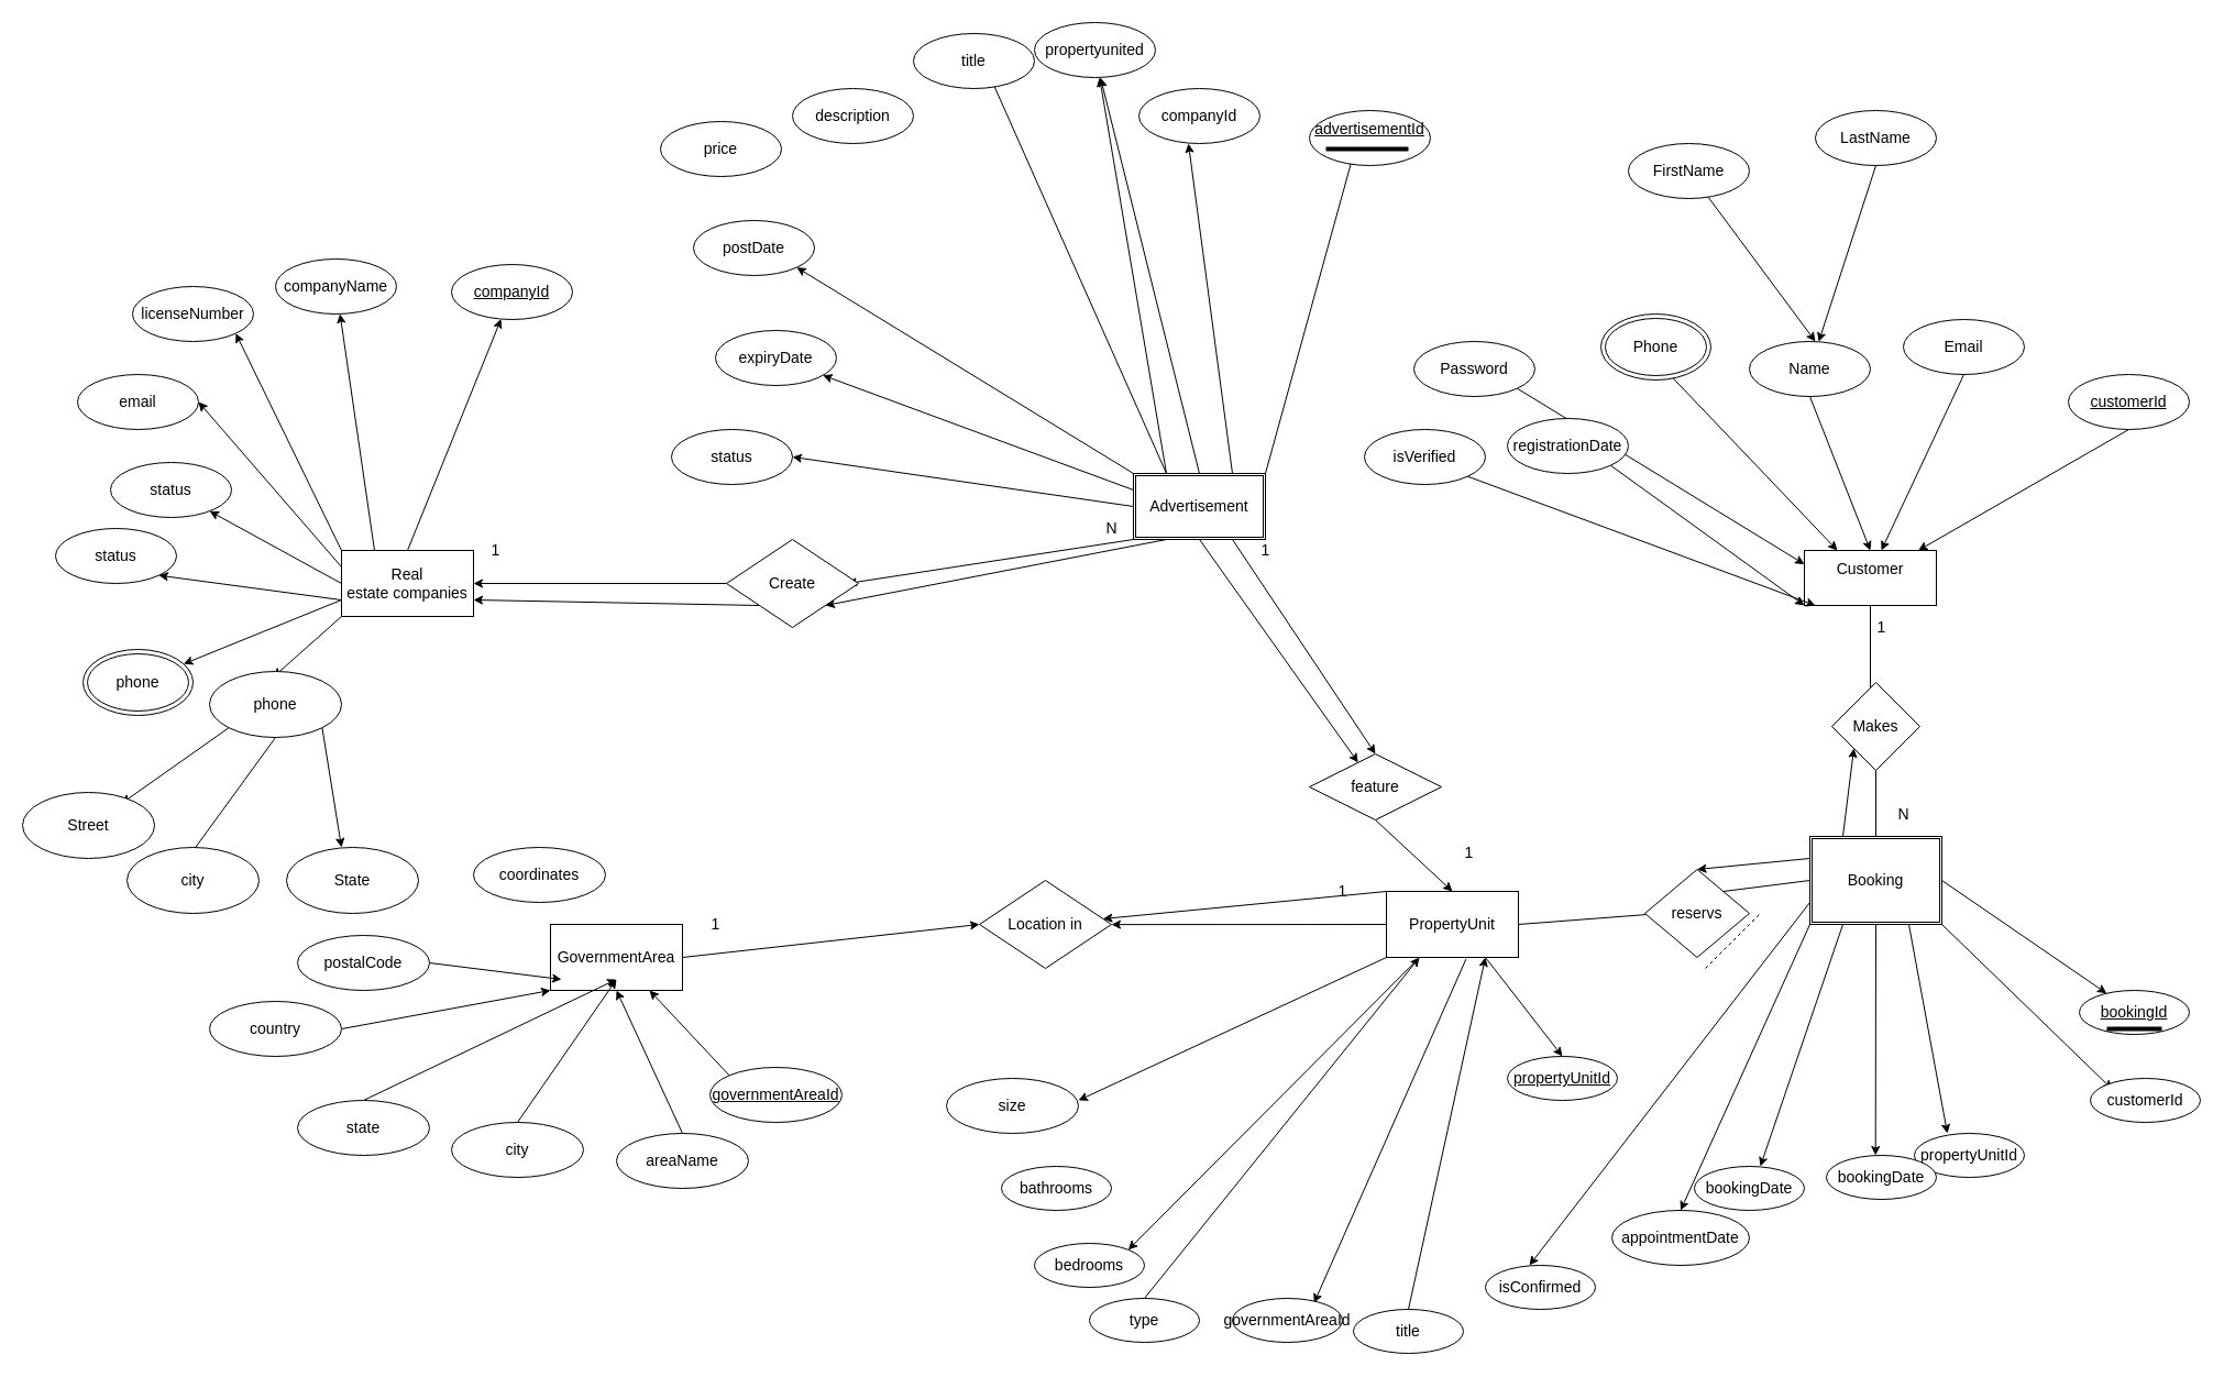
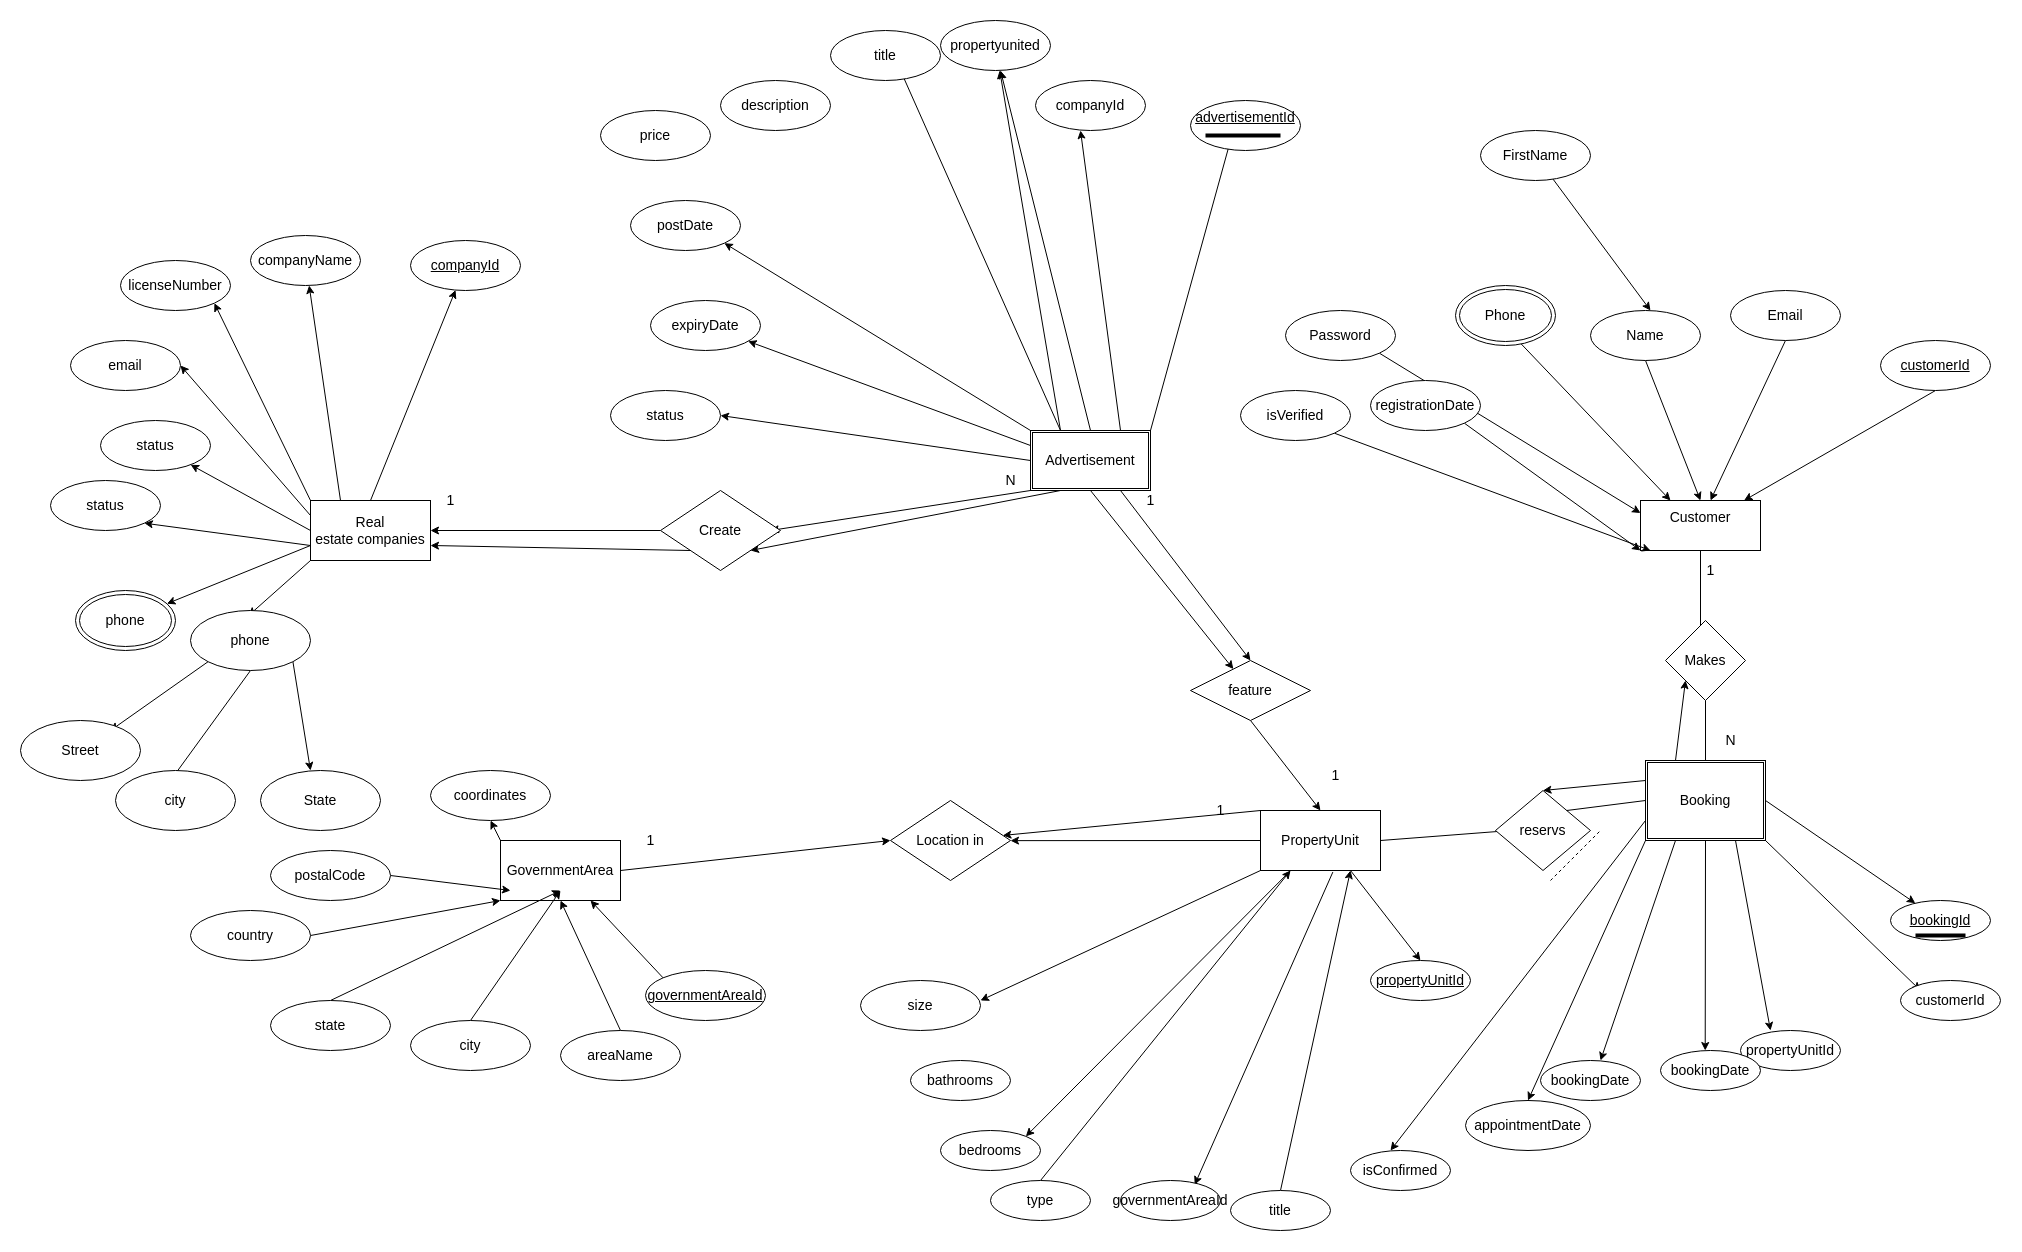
- <mxCell id="25" value="LastName" style="ellipse;whiteSpace=wrap;html=1;fontSize=14;" vertex="1" parent="1"><mxGeometry x="1650" y="100" width="110" height="50" as="geometry" /></mxCell>
- <mxCell id="24" style="edgeStyle=none;html=1;exitX=0.5;exitY=1;exitDx=0;exitDy=0;fontSize=14;" edge="1" parent="1" source="25" target="29"><mxGeometry relative="1" as="geometry" /></mxCell>
- <mxCell id="86" value="feature" style="rhombus;whiteSpace=wrap;html=1;fontSize=14;" vertex="1" parent="1"><mxGeometry x="1190" y="685" width="120" height="60" as="geometry" /></mxCell>
+ <mxCell id="86" value="feature" style="rhombus;whiteSpace=wrap;html=1;fontSize=14;" vertex="1" parent="1"><mxGeometry x="1190" y="660" width="120" height="60" as="geometry" /></mxCell>
+ <mxCell id="12" style="edgeStyle=none;html=1;exitX=0;exitY=0;exitDx=0;exitDy=0;entryX=0.5;entryY=1;entryDx=0;entryDy=0;fontSize=14;" edge="1" parent="1" source="13" target="114"><mxGeometry relative="1" as="geometry" /></mxCell>
